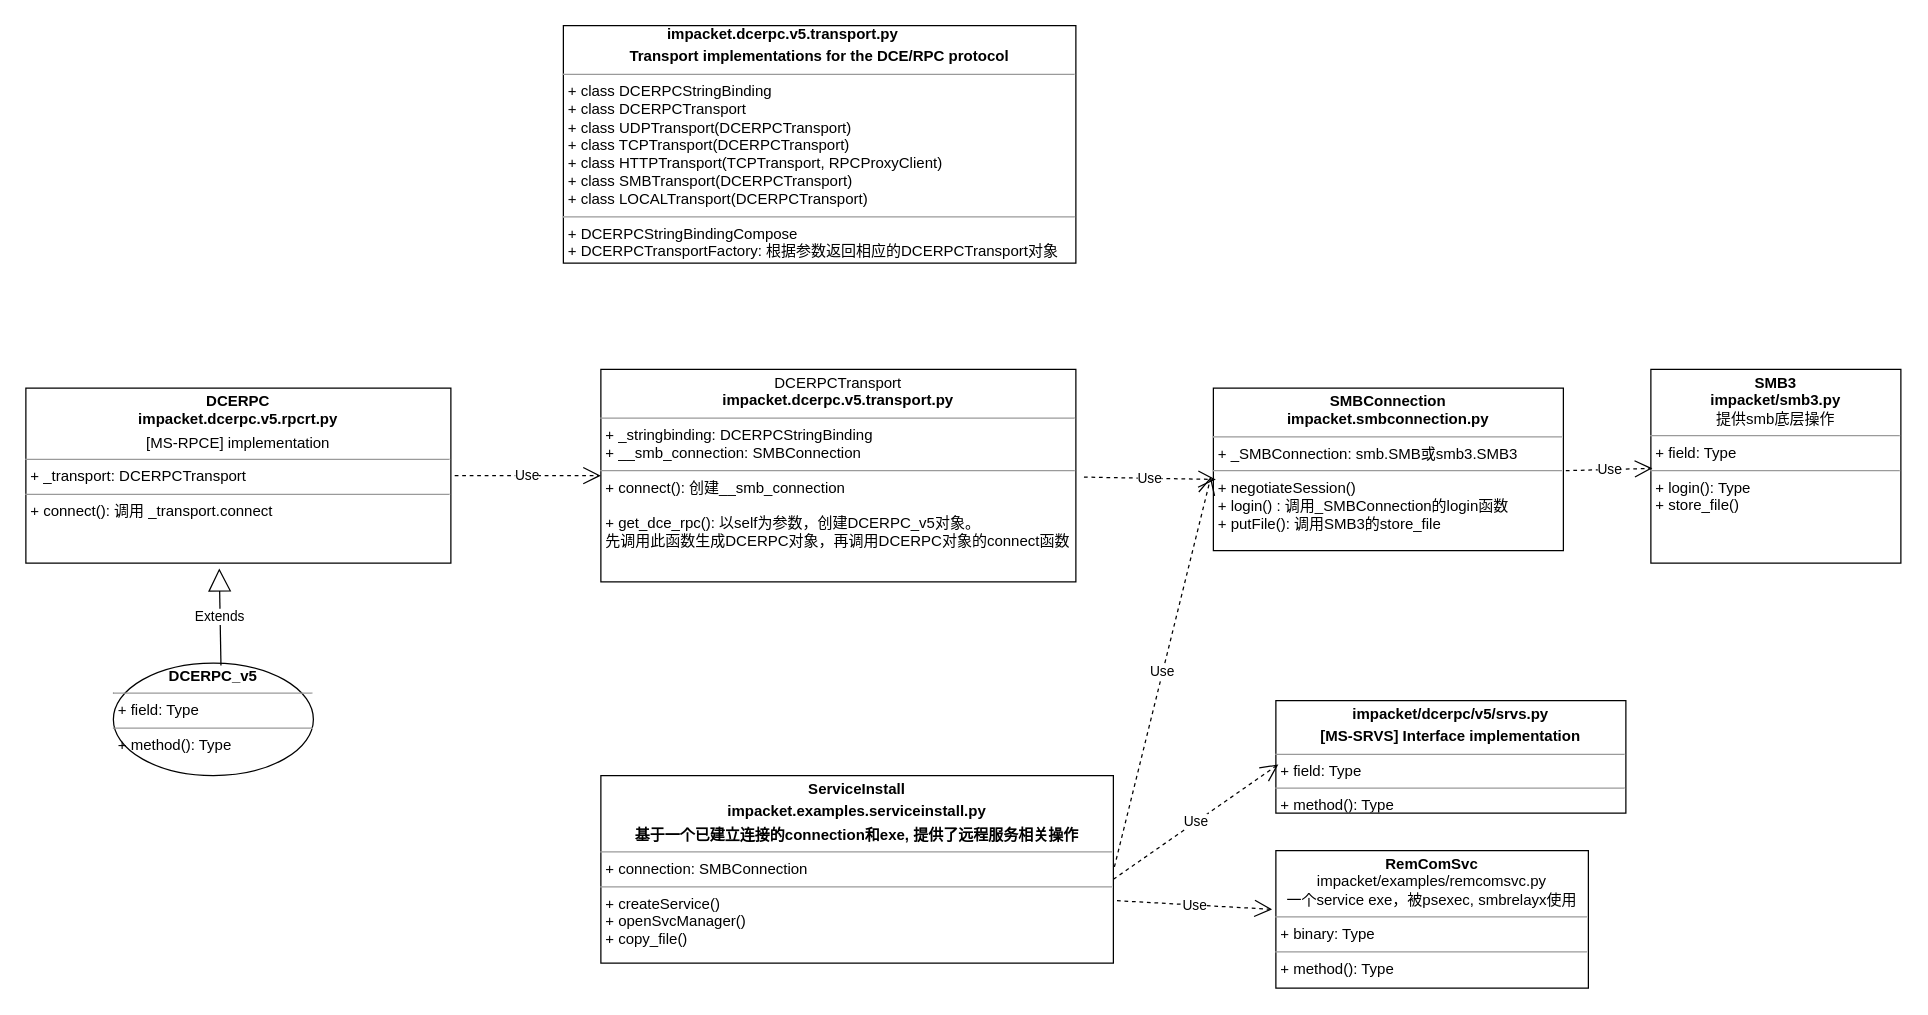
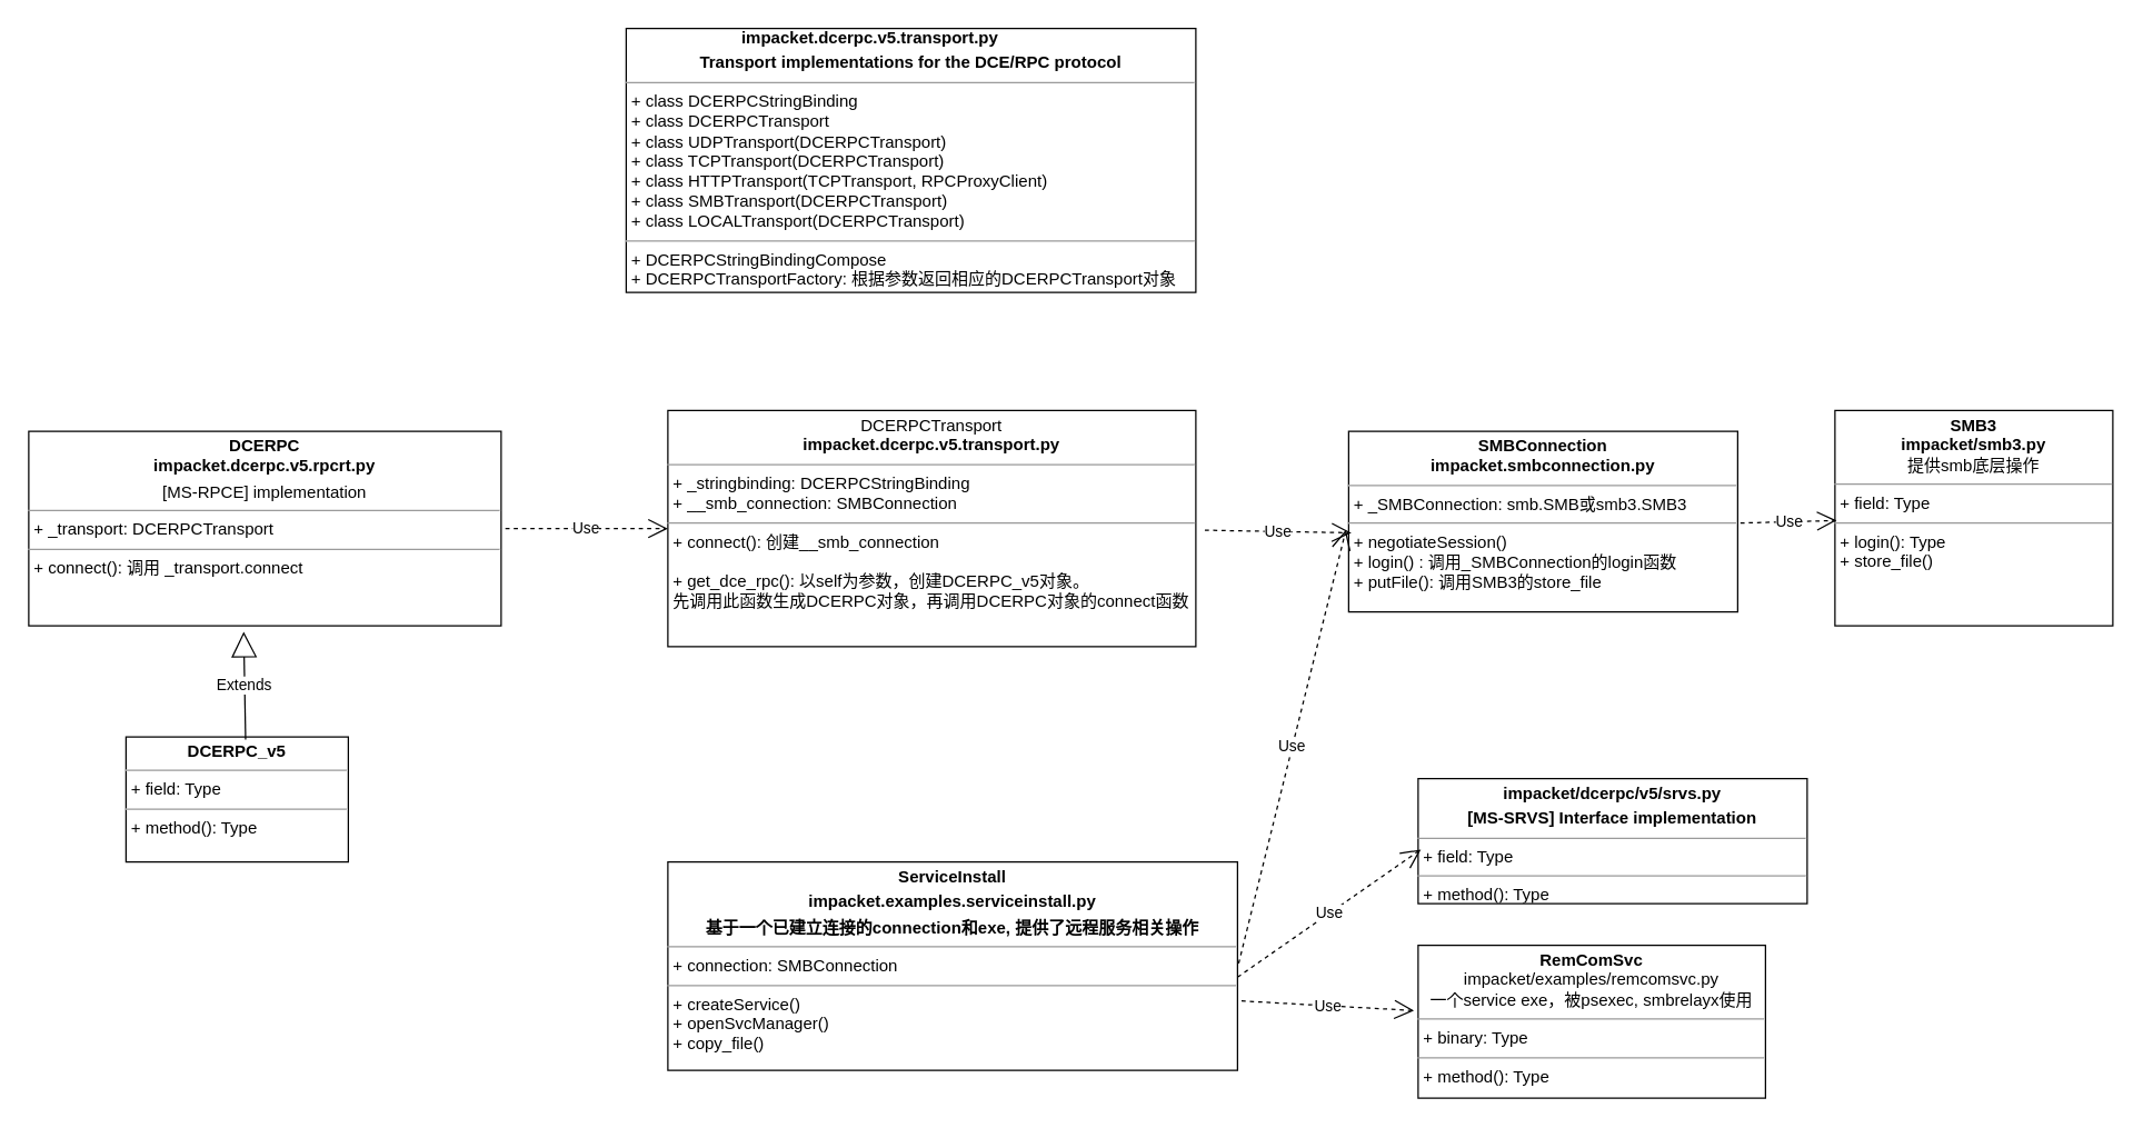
- <mxCell id="6" value="&lt;p style=&quot;margin: 0px ; margin-top: 4px ; text-align: center&quot;&gt;&lt;b&gt;DCERPC_v5&lt;/b&gt;&lt;br&gt;&lt;/p&gt;&lt;hr size=&quot;1&quot;&gt;&lt;p style=&quot;margin: 0px ; margin-left: 4px&quot;&gt;+ field: Type&lt;/p&gt;&lt;hr size=&quot;1&quot;&gt;&lt;p style=&quot;margin: 0px ; margin-left: 4px&quot;&gt;+ method(): Type&lt;/p&gt;" style="ellipse;verticalAlign=top;align=left;overflow=fill;fontSize=12;fontFamily=Helvetica;html=1;" parent="1" vertex="1"><mxGeometry x="90" y="530" width="160" height="90" as="geometry" /></mxCell>
+ <mxCell id="6" value="&lt;p style=&quot;margin: 0px ; margin-top: 4px ; text-align: center&quot;&gt;&lt;b&gt;DCERPC_v5&lt;/b&gt;&lt;br&gt;&lt;/p&gt;&lt;hr size=&quot;1&quot;&gt;&lt;p style=&quot;margin: 0px ; margin-left: 4px&quot;&gt;+ field: Type&lt;/p&gt;&lt;hr size=&quot;1&quot;&gt;&lt;p style=&quot;margin: 0px ; margin-left: 4px&quot;&gt;+ method(): Type&lt;/p&gt;" style="verticalAlign=top;align=left;overflow=fill;fontSize=12;fontFamily=Helvetica;html=1;" parent="1" vertex="1"><mxGeometry x="90" y="530" width="160" height="90" as="geometry" /></mxCell>
